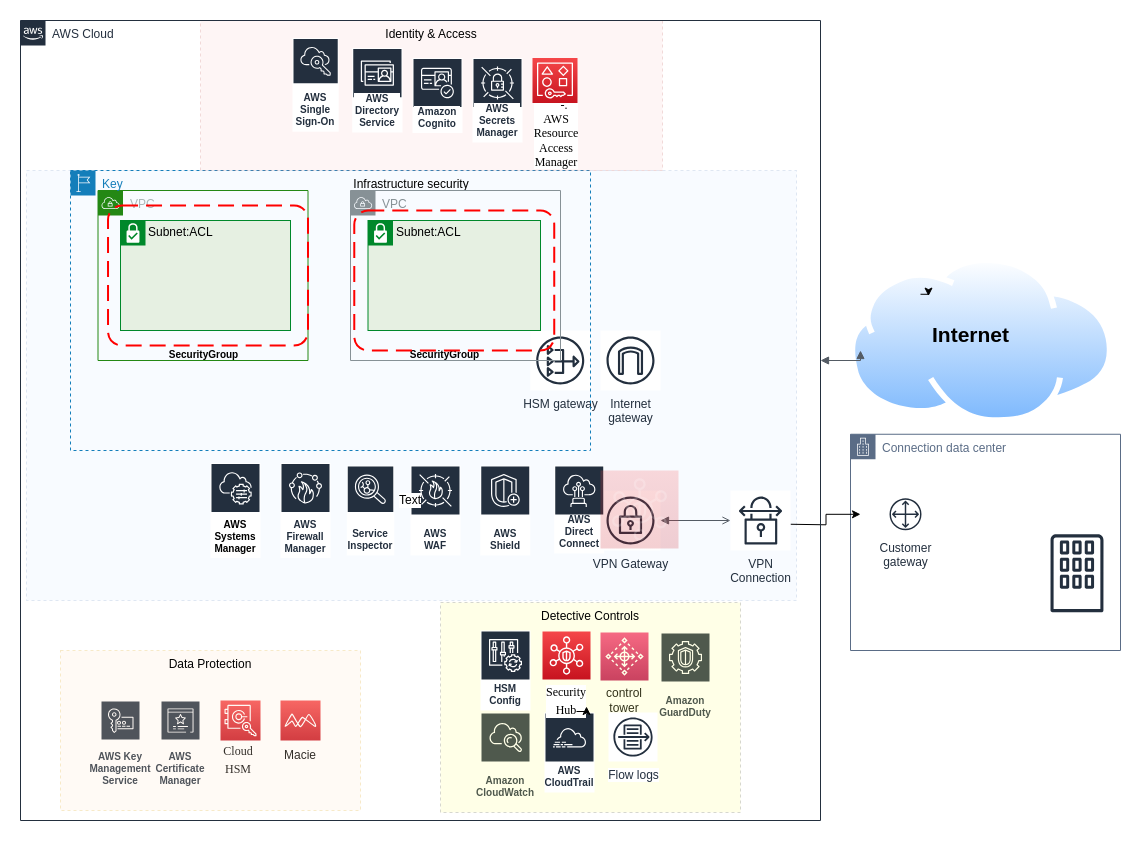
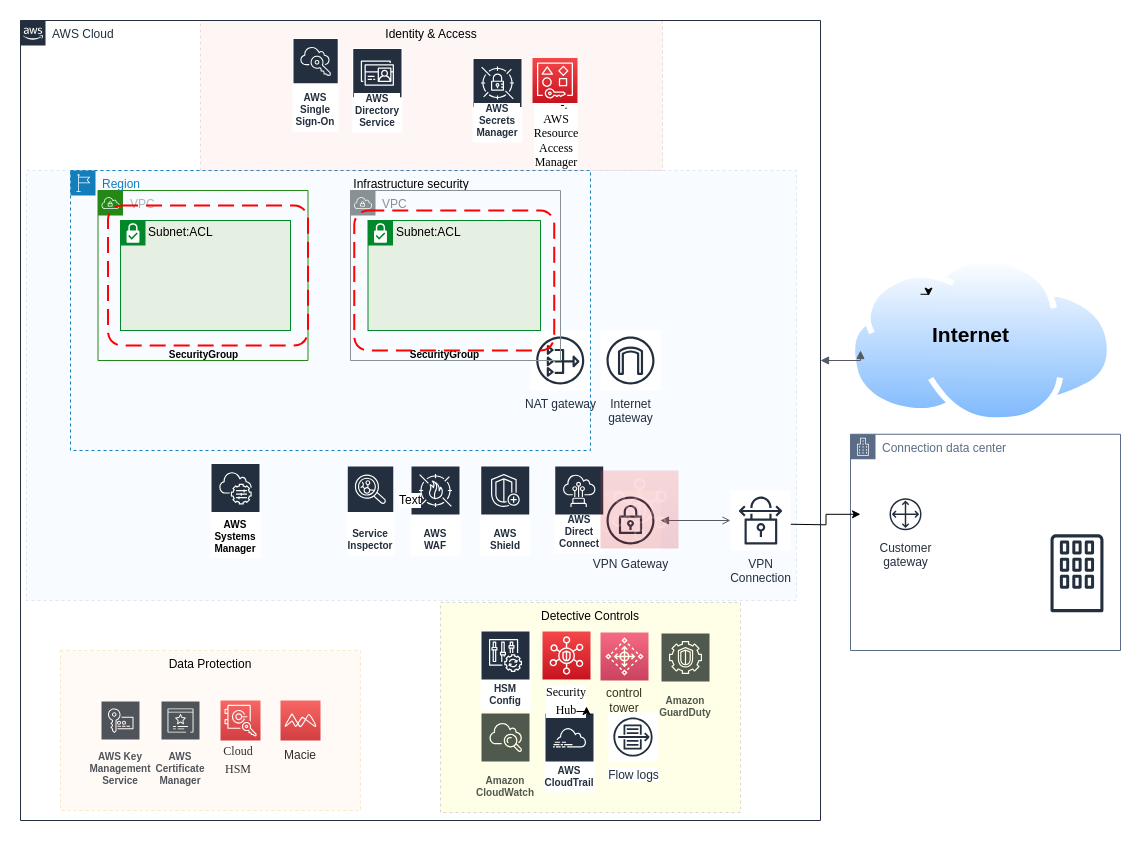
- <mxCell id="50" value="Amazon Cognito" style="outlineConnect=0;fontColor=#232F3E;gradientColor=none;strokeColor=#ffffff;fillColor=#232F3E;dashed=0;verticalLabelPosition=middle;verticalAlign=bottom;align=center;html=1;whiteSpace=wrap;fontSize=10;fontStyle=1;spacing=3;shape=mxgraph.aws4.productIcon;prIcon=mxgraph.aws4.cognito;shadow=0;labelBackgroundColor=#ffffff;" vertex="1" parent="46"><mxGeometry x="212" y="37.5" width="50" height="75" as="geometry" /></mxCell>
- <mxCell id="26" value="Key" style="points=[[0,0],[0.25,0],[0.5,0],[0.75,0],[1,0],[1,0.25],[1,0.5],[1,0.75],[1,1],[0.75,1],[0.5,1],[0.25,1],[0,1],[0,0.75],[0,0.5],[0,0.25]];outlineConnect=0;gradientColor=none;html=1;whiteSpace=wrap;fontSize=12;fontStyle=0;shape=mxgraph.aws4.group;grIcon=mxgraph.aws4.group_region;strokeColor=#147EBA;fillColor=none;verticalAlign=top;align=left;spacingLeft=30;fontColor=#147EBA;dashed=1;" vertex="1" parent="1"><mxGeometry x="70" y="170" width="520" height="280" as="geometry" /></mxCell>
+ <mxCell id="26" value="Region" style="points=[[0,0],[0.25,0],[0.5,0],[0.75,0],[1,0],[1,0.25],[1,0.5],[1,0.75],[1,1],[0.75,1],[0.5,1],[0.25,1],[0,1],[0,0.75],[0,0.5],[0,0.25]];outlineConnect=0;gradientColor=none;html=1;whiteSpace=wrap;fontSize=12;fontStyle=0;shape=mxgraph.aws4.group;grIcon=mxgraph.aws4.group_region;strokeColor=#147EBA;fillColor=none;verticalAlign=top;align=left;spacingLeft=30;fontColor=#147EBA;dashed=1;" vertex="1" parent="1"><mxGeometry x="70" y="170" width="520" height="280" as="geometry" /></mxCell>
- <mxCell id="9" value="HSM gateway" style="outlineConnect=0;fontColor=#232F3E;gradientColor=none;strokeColor=#232F3E;fillColor=#ffffff;dashed=0;verticalLabelPosition=bottom;verticalAlign=top;align=center;html=1;fontSize=12;fontStyle=0;aspect=fixed;shape=mxgraph.aws4.resourceIcon;resIcon=mxgraph.aws4.nat_gateway;" parent="1" vertex="1"><mxGeometry x="529.75" y="330" width="60" height="60" as="geometry" /></mxCell>
+ <mxCell id="9" value="NAT gateway" style="outlineConnect=0;fontColor=#232F3E;gradientColor=none;strokeColor=#232F3E;fillColor=#ffffff;dashed=0;verticalLabelPosition=bottom;verticalAlign=top;align=center;html=1;fontSize=12;fontStyle=0;aspect=fixed;shape=mxgraph.aws4.resourceIcon;resIcon=mxgraph.aws4.nat_gateway;" parent="1" vertex="1"><mxGeometry x="529.75" y="330" width="60" height="60" as="geometry" /></mxCell>
- <mxCell id="29" value="AWS Firewall Manager" style="outlineConnect=0;fontColor=#232F3E;gradientColor=none;strokeColor=#ffffff;fillColor=#232F3E;dashed=0;verticalLabelPosition=middle;verticalAlign=bottom;align=center;html=1;whiteSpace=wrap;fontSize=10;fontStyle=1;spacing=3;shape=mxgraph.aws4.productIcon;prIcon=mxgraph.aws4.firewall_manager;shadow=0;labelBackgroundColor=none;" vertex="1" parent="1"><mxGeometry x="280" y="462.5" width="50" height="95" as="geometry" /></mxCell>
